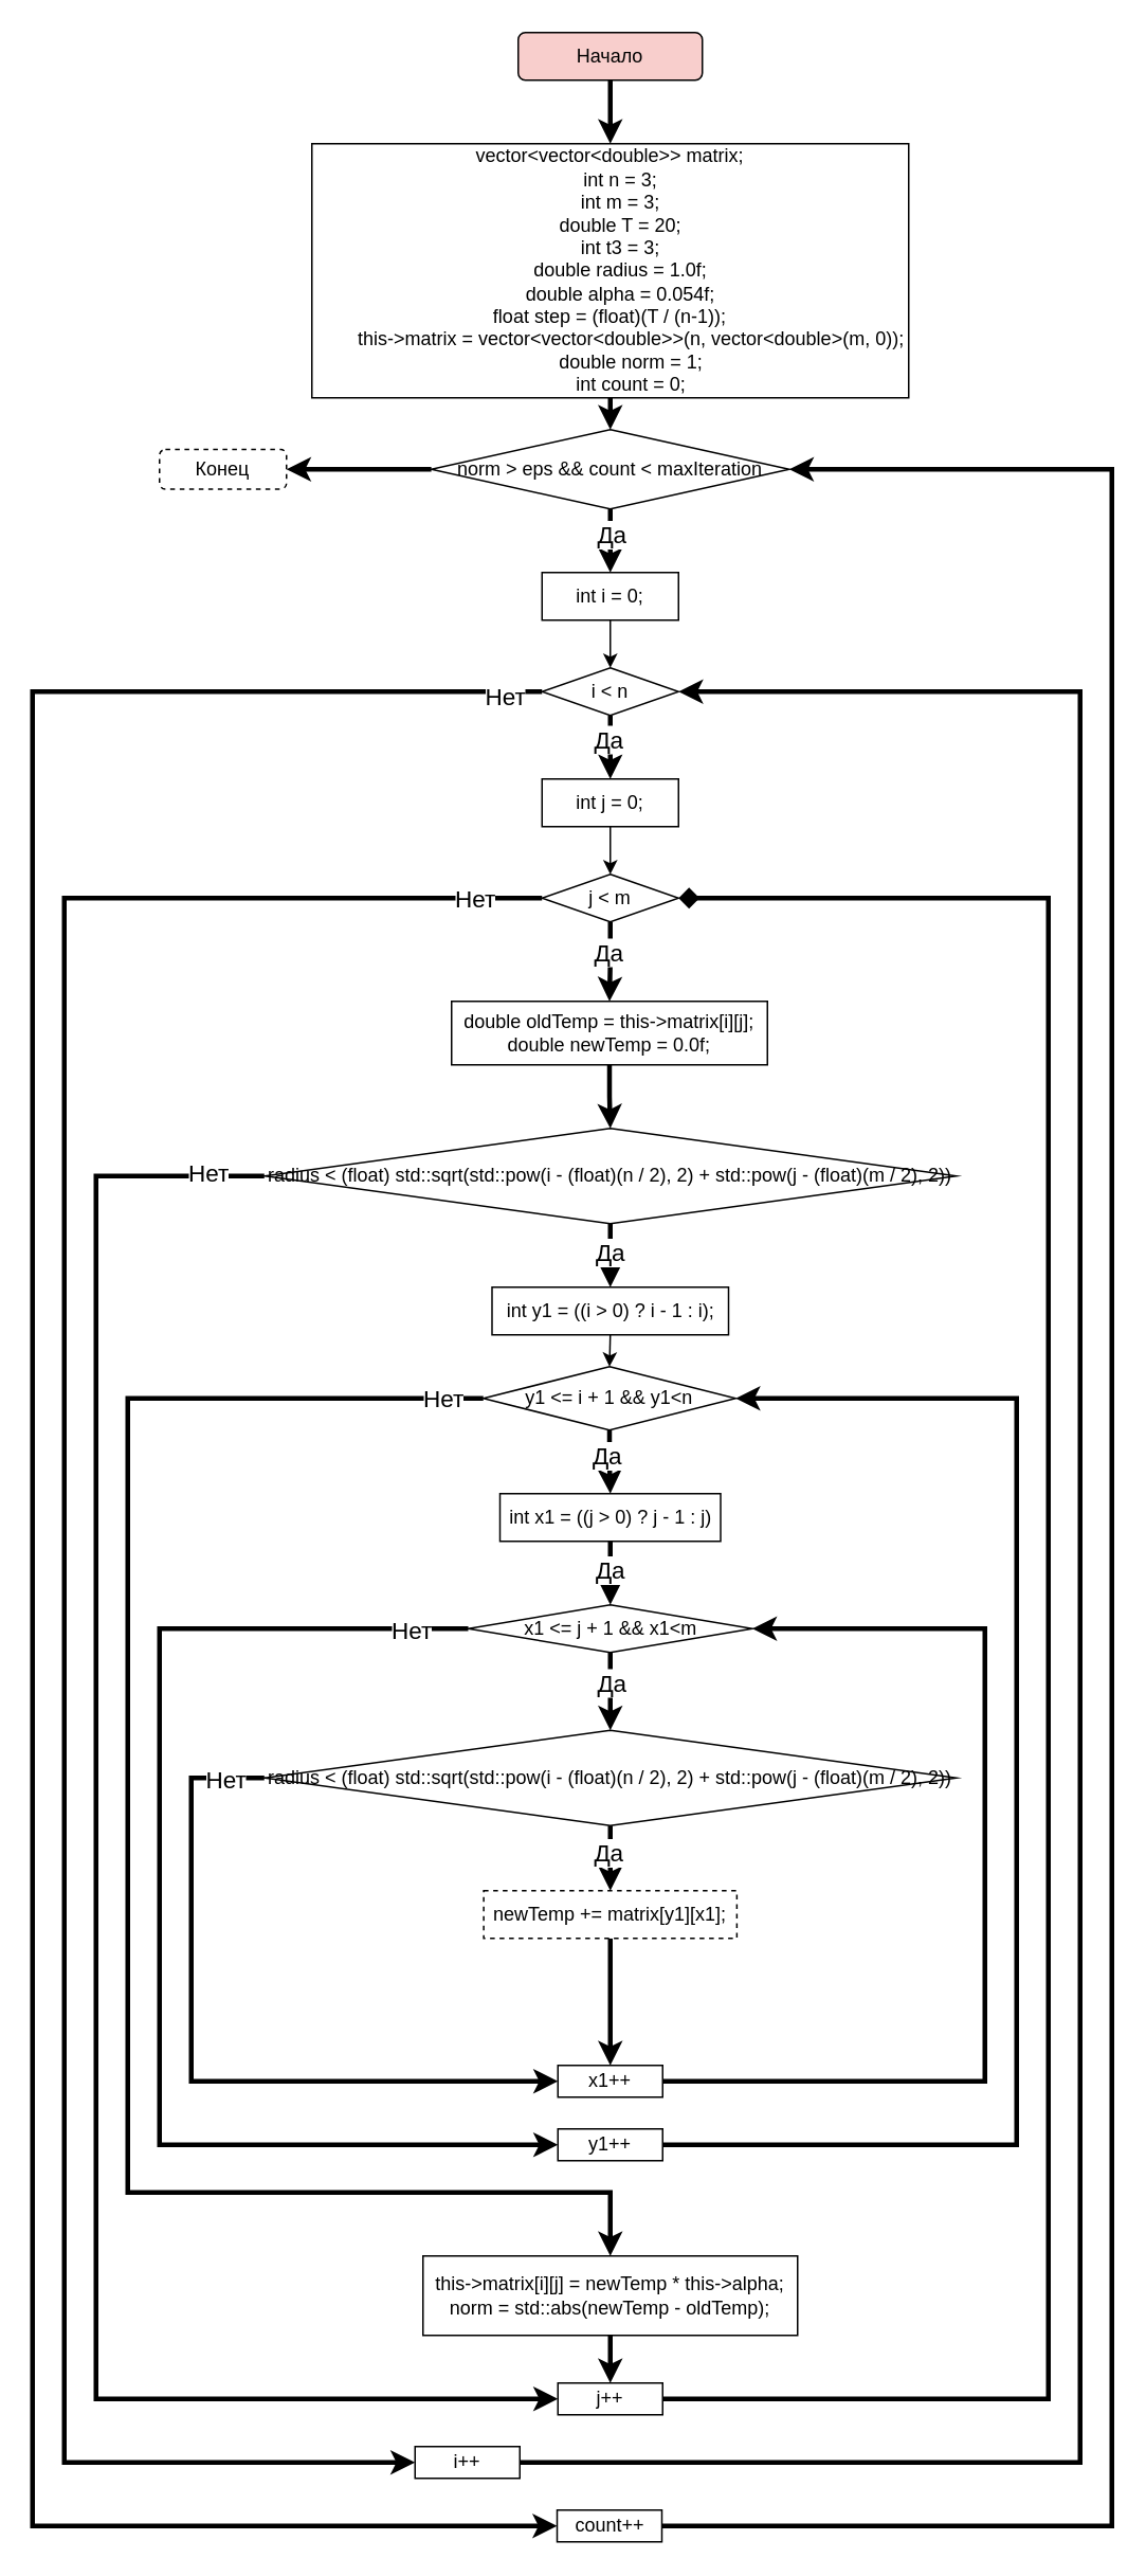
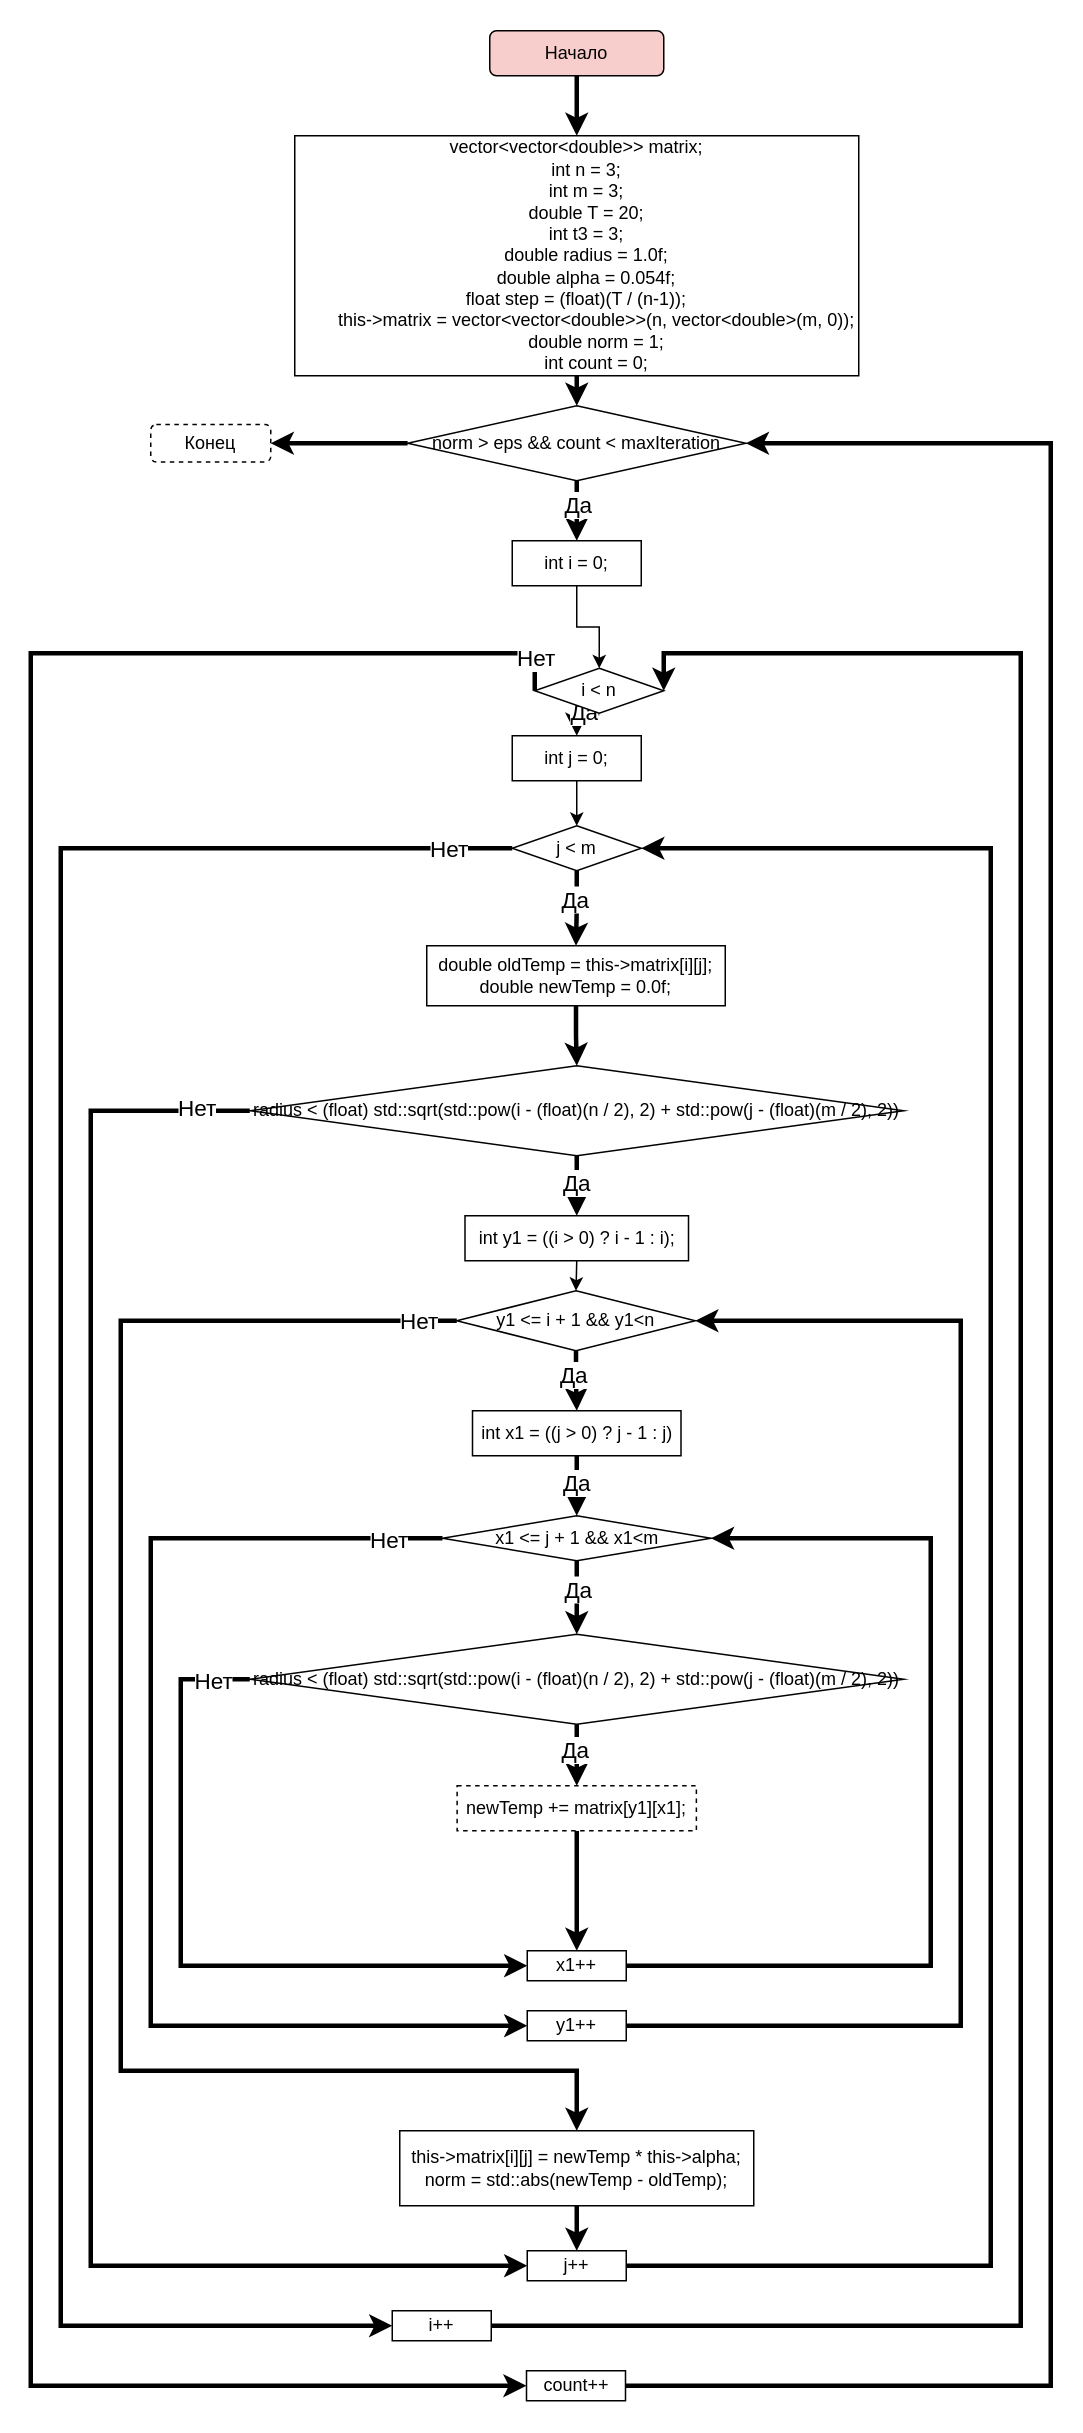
- <mxCell id="16" value="i &amp;lt; n" style="rhombus;whiteSpace=wrap;html=1;" vertex="1" parent="1"><mxGeometry x="341" y="420" width="86" height="30" as="geometry" /></mxCell>
+ <mxCell id="16" value="i &amp;lt; n" style="rhombus;whiteSpace=wrap;html=1;" vertex="1" parent="1"><mxGeometry x="356" y="445" width="86" height="30" as="geometry" /></mxCell>
- <mxCell id="59" style="edgeStyle=orthogonalEdgeStyle;rounded=0;orthogonalLoop=1;jettySize=auto;html=1;exitX=1;exitY=0.5;exitDx=0;exitDy=0;entryX=1;entryY=0.5;entryDx=0;entryDy=0;strokeWidth=3;endArrow=diamond;" edge="1" parent="1" source="60" target="23"><mxGeometry relative="1" as="geometry"><Array as="points"><mxPoint x="660" y="1510" /><mxPoint x="660" y="565" /></Array></mxGeometry></mxCell>
+ <mxCell id="59" style="edgeStyle=orthogonalEdgeStyle;rounded=0;orthogonalLoop=1;jettySize=auto;html=1;exitX=1;exitY=0.5;exitDx=0;exitDy=0;entryX=1;entryY=0.5;entryDx=0;entryDy=0;strokeWidth=3;" edge="1" parent="1" source="60" target="23"><mxGeometry relative="1" as="geometry"><Array as="points"><mxPoint x="660" y="1510" /><mxPoint x="660" y="565" /></Array></mxGeometry></mxCell>
